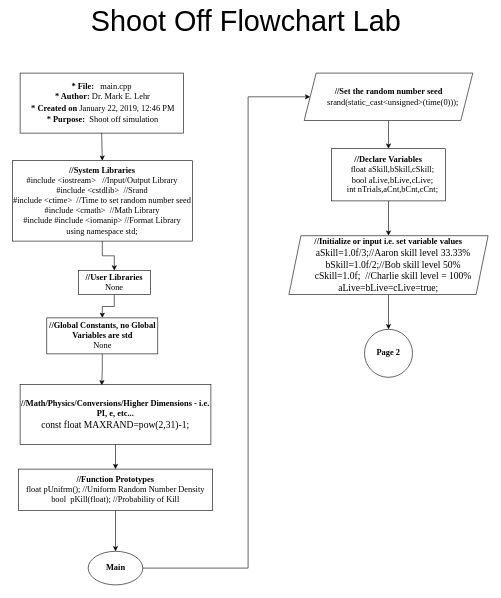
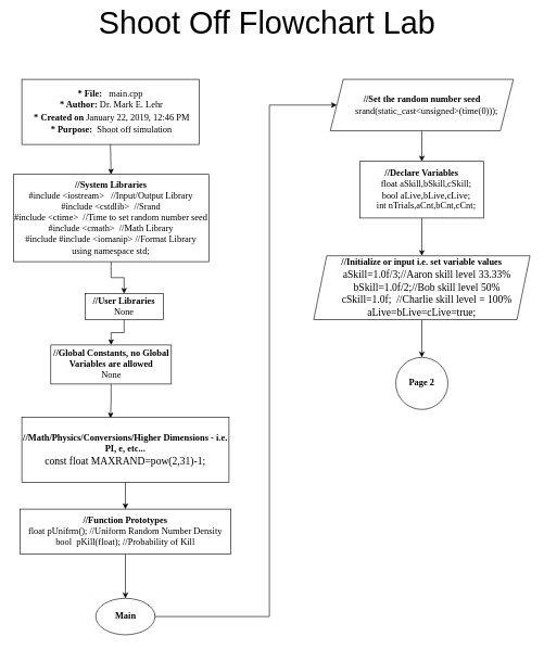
- <mxCell id="9" value="&lt;font style=&quot;font-size: 14px&quot; face=&quot;Times New Roman&quot;&gt;&lt;b&gt;//Global Constants, no Global Variables are std&lt;/b&gt;&lt;br&gt;None&lt;br&gt;&lt;/font&gt;" style="rounded=0;whiteSpace=wrap;html=1;" vertex="1" parent="1"><mxGeometry x="77.5" y="529" width="185" height="60" as="geometry" /></mxCell>
+ <mxCell id="9" value="&lt;font style=&quot;font-size: 14px&quot; face=&quot;Times New Roman&quot;&gt;&lt;b&gt;//Global Constants, no Global Variables are allowed&lt;/b&gt;&lt;br&gt;None&lt;br&gt;&lt;/font&gt;" style="rounded=0;whiteSpace=wrap;html=1;" vertex="1" parent="1"><mxGeometry x="77.5" y="529" width="185" height="60" as="geometry" /></mxCell>
